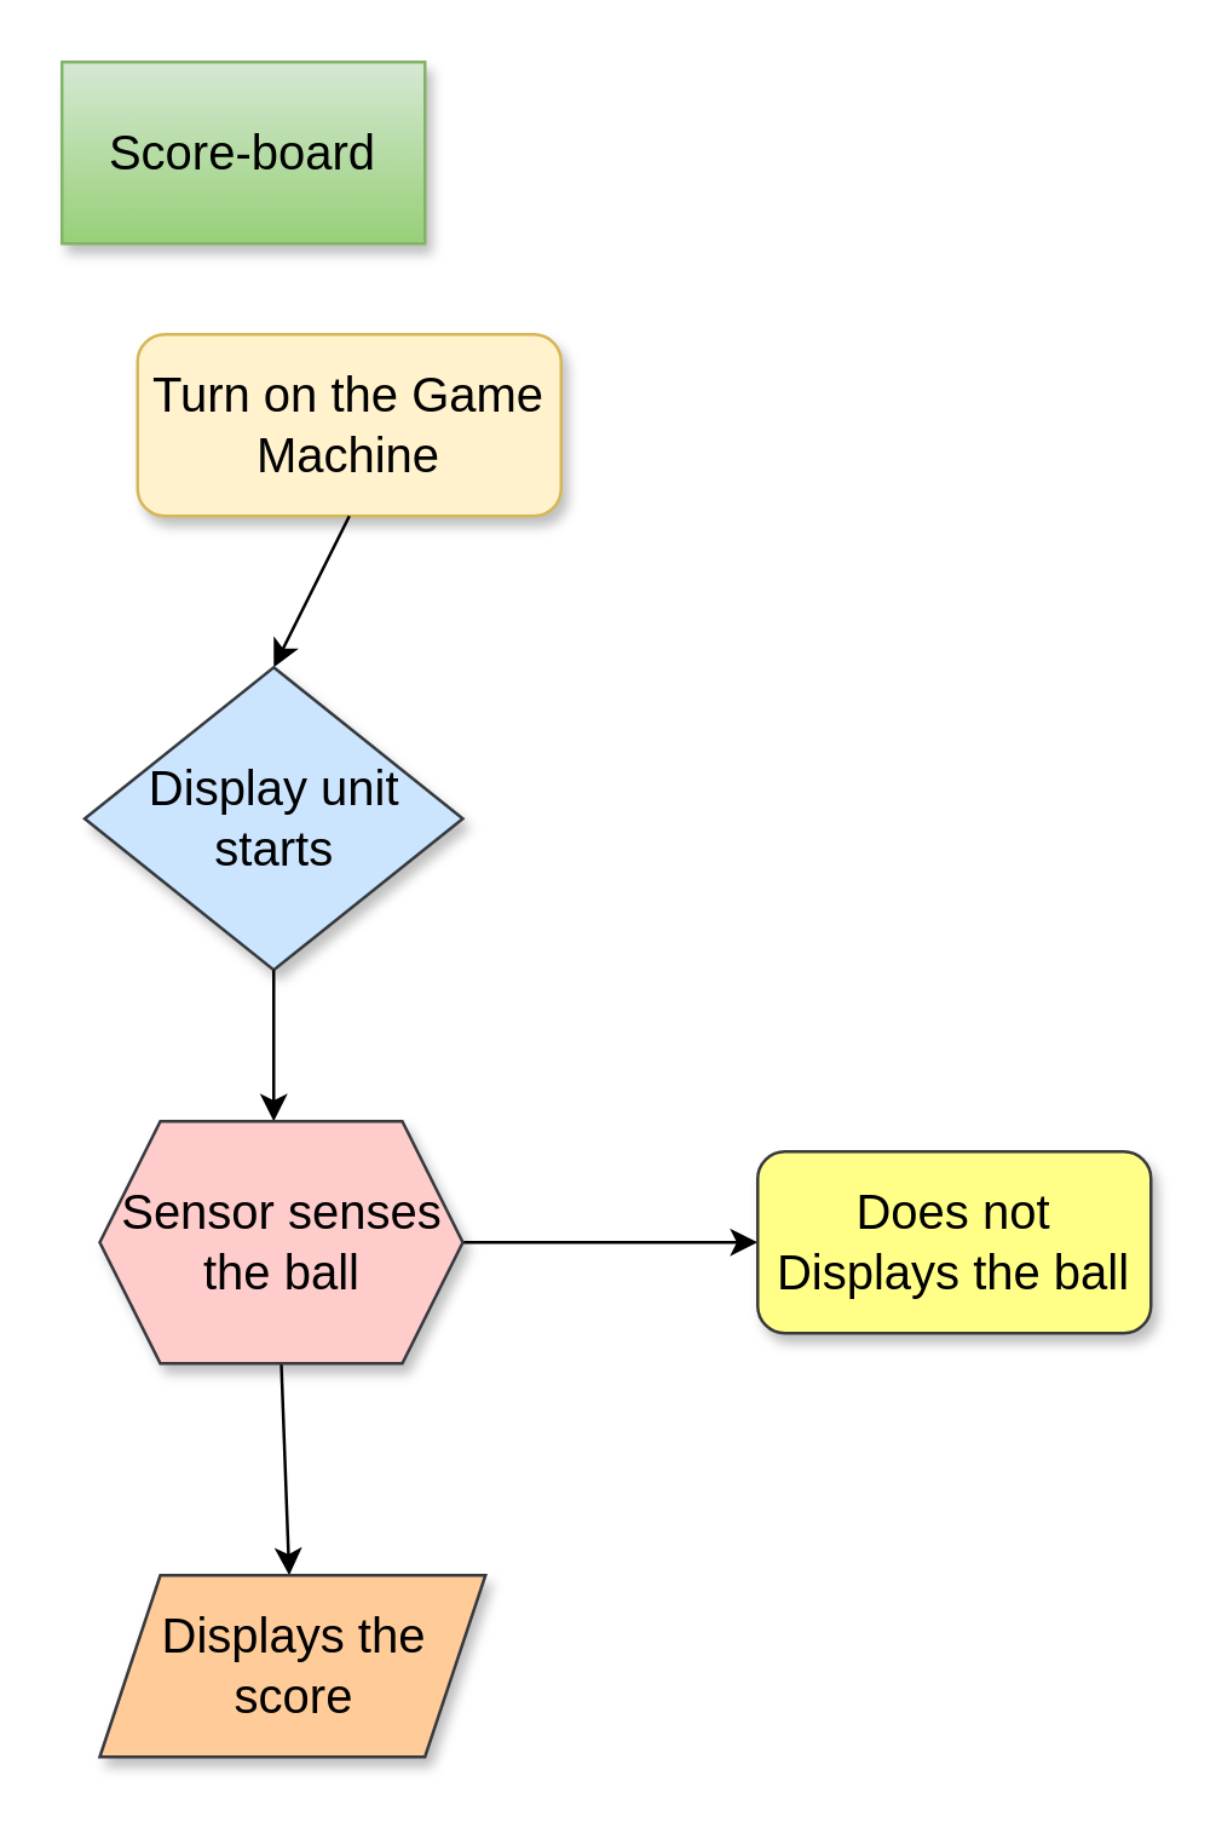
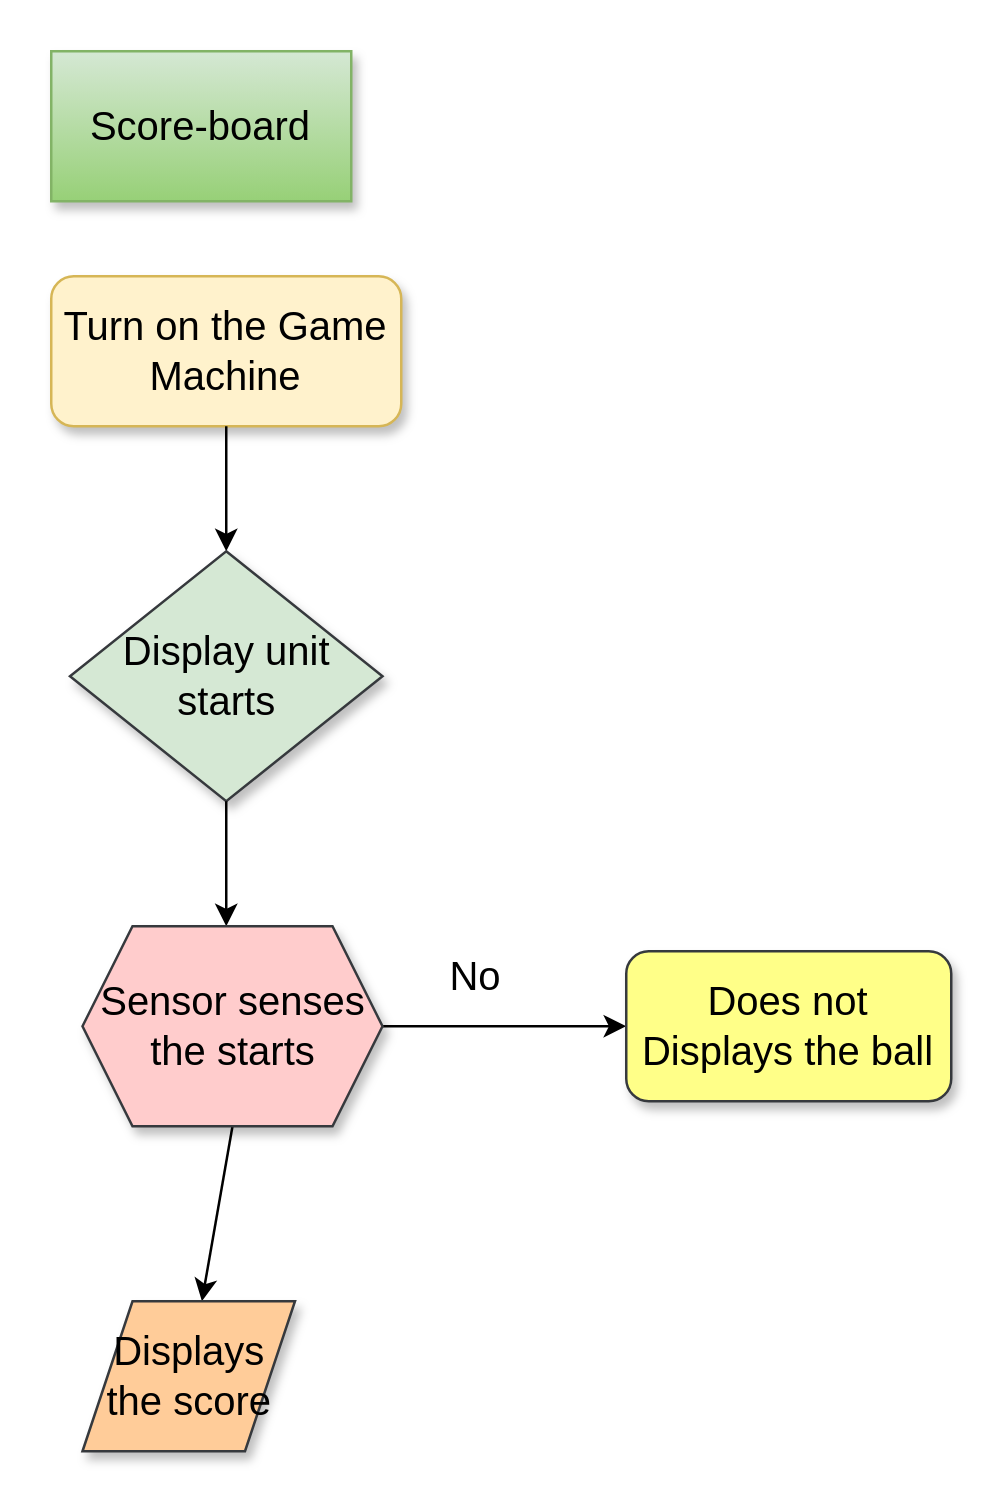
- <mxCell id="3" value="&lt;font size=&quot;3&quot;&gt;Turn on the Game Machine&lt;/font&gt;" style="rounded=1;whiteSpace=wrap;html=1;shadow=1;fillColor=#fff2cc;strokeColor=#d6b656;" parent="1" vertex="1"><mxGeometry x="45" y="110" width="140" height="60" as="geometry" /></mxCell>
+ <mxCell id="3" value="&lt;font size=&quot;3&quot;&gt;Turn on the Game Machine&lt;/font&gt;" style="rounded=1;whiteSpace=wrap;html=1;shadow=1;fillColor=#fff2cc;strokeColor=#d6b656;" parent="1" vertex="1"><mxGeometry x="20" y="110" width="140" height="60" as="geometry" /></mxCell>
- <mxCell id="5" value="&lt;font size=&quot;3&quot;&gt;Display unit starts&lt;/font&gt;" style="rhombus;whiteSpace=wrap;html=1;shadow=1;fillColor=#cce5ff;strokeColor=#36393d;" parent="1" vertex="1"><mxGeometry x="27.5" y="220" width="125" height="100" as="geometry" /></mxCell>
+ <mxCell id="5" value="&lt;font size=&quot;3&quot;&gt;Display unit starts&lt;/font&gt;" style="rhombus;whiteSpace=wrap;html=1;shadow=1;fillColor=#d5e8d4;strokeColor=#36393d;" parent="1" vertex="1"><mxGeometry x="27.5" y="220" width="125" height="100" as="geometry" /></mxCell>
+ <mxCell id="8" value="&lt;font size=&quot;3&quot;&gt;No&lt;/font&gt;" style="text;html=1;strokeColor=none;fillColor=none;align=center;verticalAlign=middle;whiteSpace=wrap;rounded=0;shadow=1;" parent="1" vertex="1"><mxGeometry x="170" y="380" width="40" height="20" as="geometry" /></mxCell>
- <mxCell id="12" value="&lt;font size=&quot;3&quot;&gt;Sensor senses the ball&lt;/font&gt;" style="shape=hexagon;perimeter=hexagonPerimeter2;whiteSpace=wrap;html=1;fixedSize=1;shadow=1;fillColor=#ffcccc;strokeColor=#36393d;" vertex="1" parent="1"><mxGeometry x="32.5" y="370" width="120" height="80" as="geometry" /></mxCell>
+ <mxCell id="12" value="&lt;font size=&quot;3&quot;&gt;Sensor senses the starts&lt;/font&gt;" style="shape=hexagon;perimeter=hexagonPerimeter2;whiteSpace=wrap;html=1;fixedSize=1;shadow=1;fillColor=#ffcccc;strokeColor=#36393d;" vertex="1" parent="1"><mxGeometry x="32.5" y="370" width="120" height="80" as="geometry" /></mxCell>
- <mxCell id="11" value="&lt;font size=&quot;3&quot;&gt;Displays the score&lt;/font&gt;" style="shape=parallelogram;perimeter=parallelogramPerimeter;whiteSpace=wrap;html=1;fixedSize=1;shadow=1;fillColor=#ffcc99;strokeColor=#36393d;" parent="1" vertex="1"><mxGeometry x="32.5" y="520" width="127.5" height="60" as="geometry" /></mxCell>
+ <mxCell id="11" value="&lt;font size=&quot;3&quot;&gt;Displays the score&lt;/font&gt;" style="shape=parallelogram;perimeter=parallelogramPerimeter;whiteSpace=wrap;html=1;fixedSize=1;shadow=1;fillColor=#ffcc99;strokeColor=#36393d;" parent="1" vertex="1"><mxGeometry x="32.5" y="520" width="85" height="60" as="geometry" /></mxCell>
